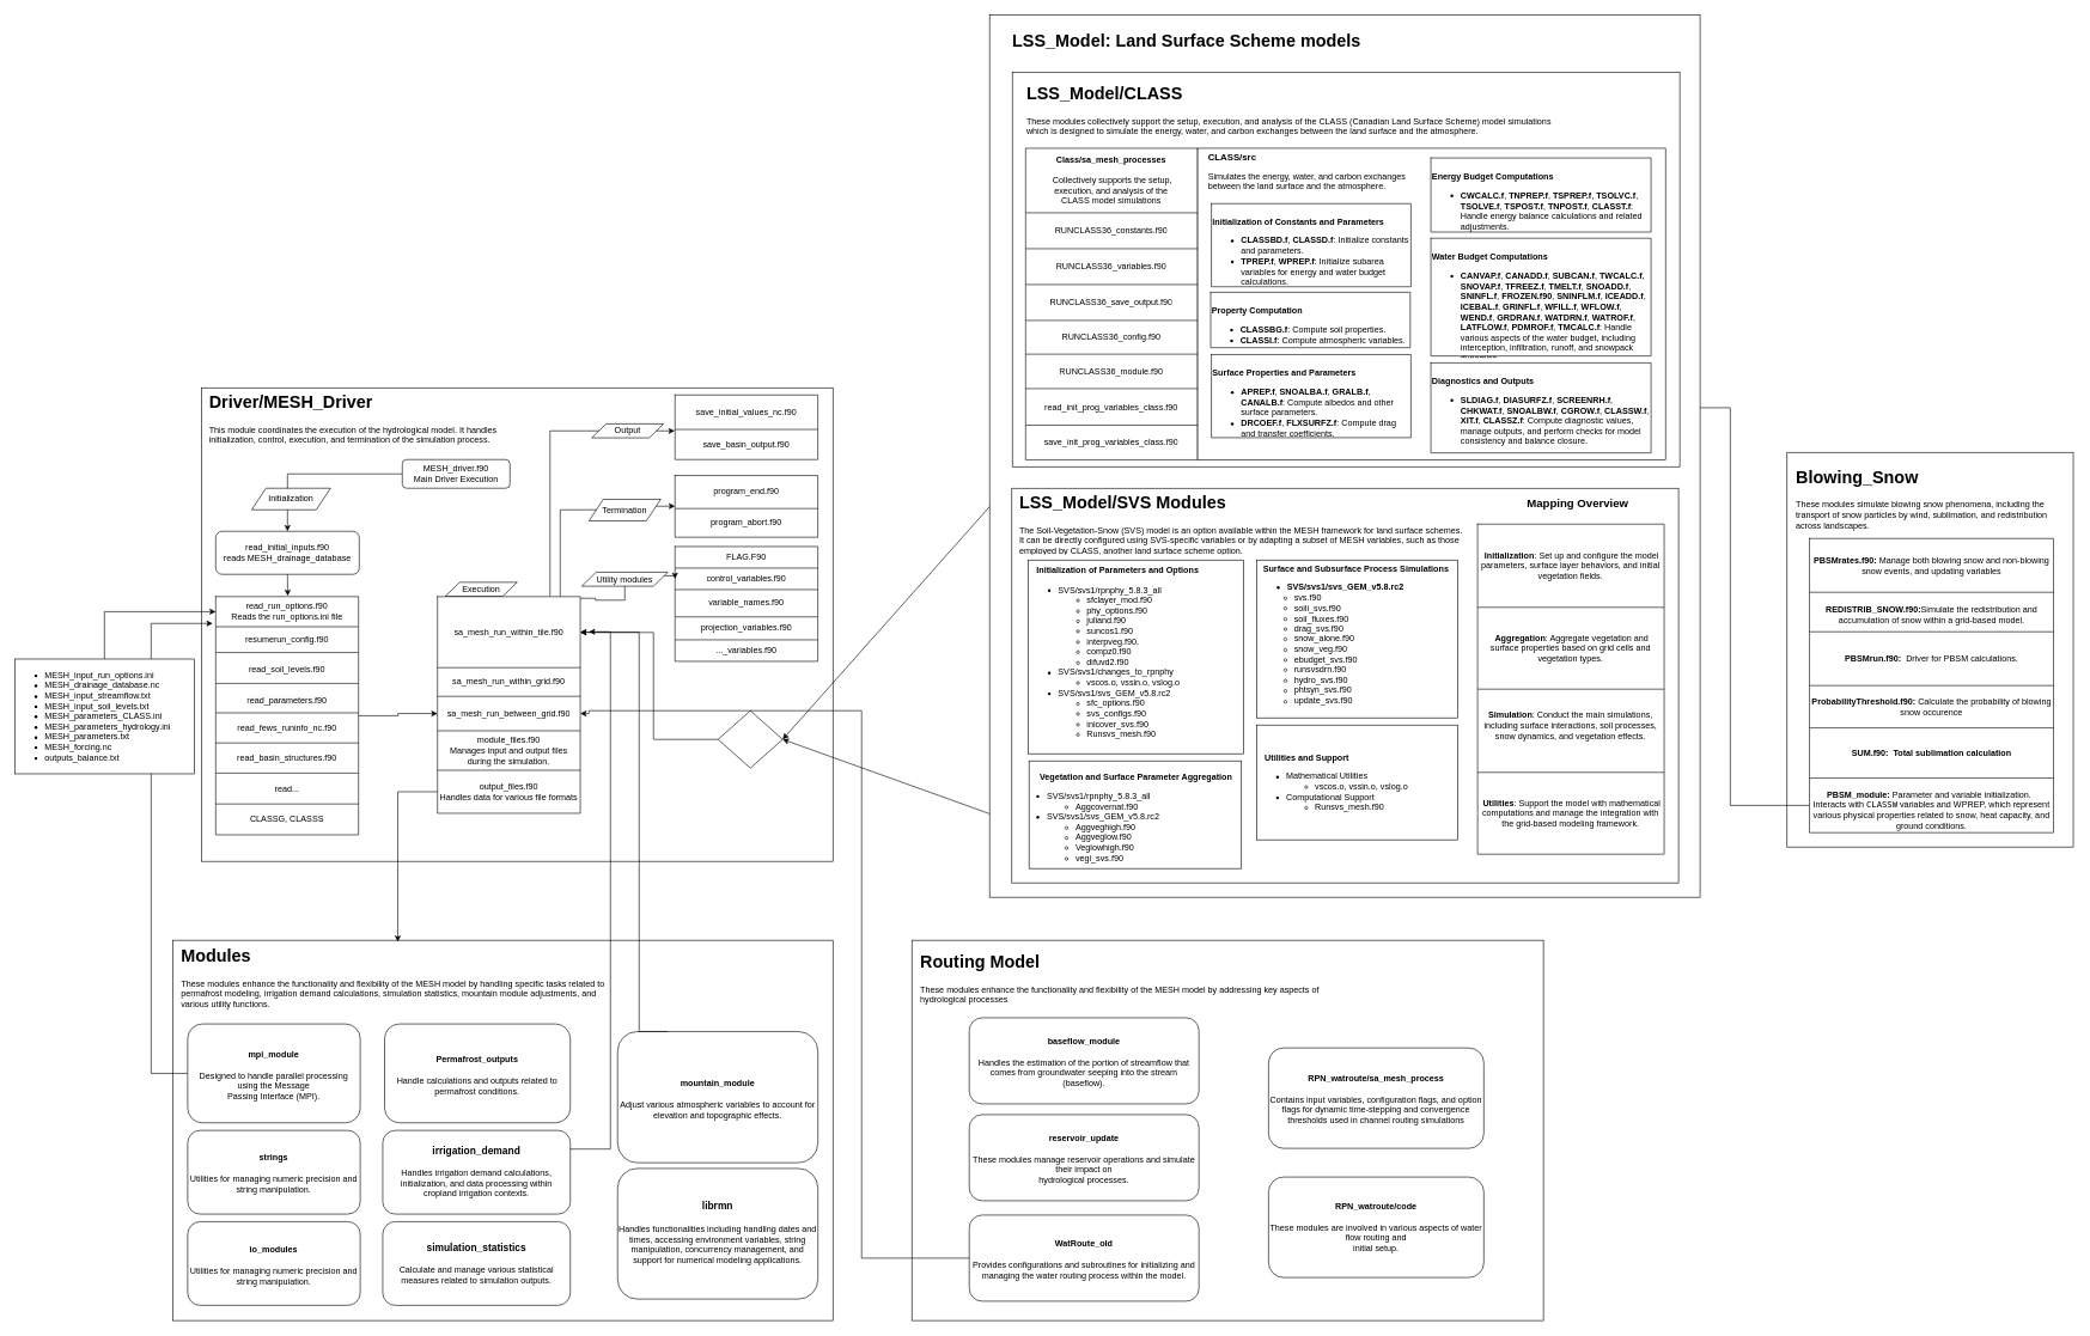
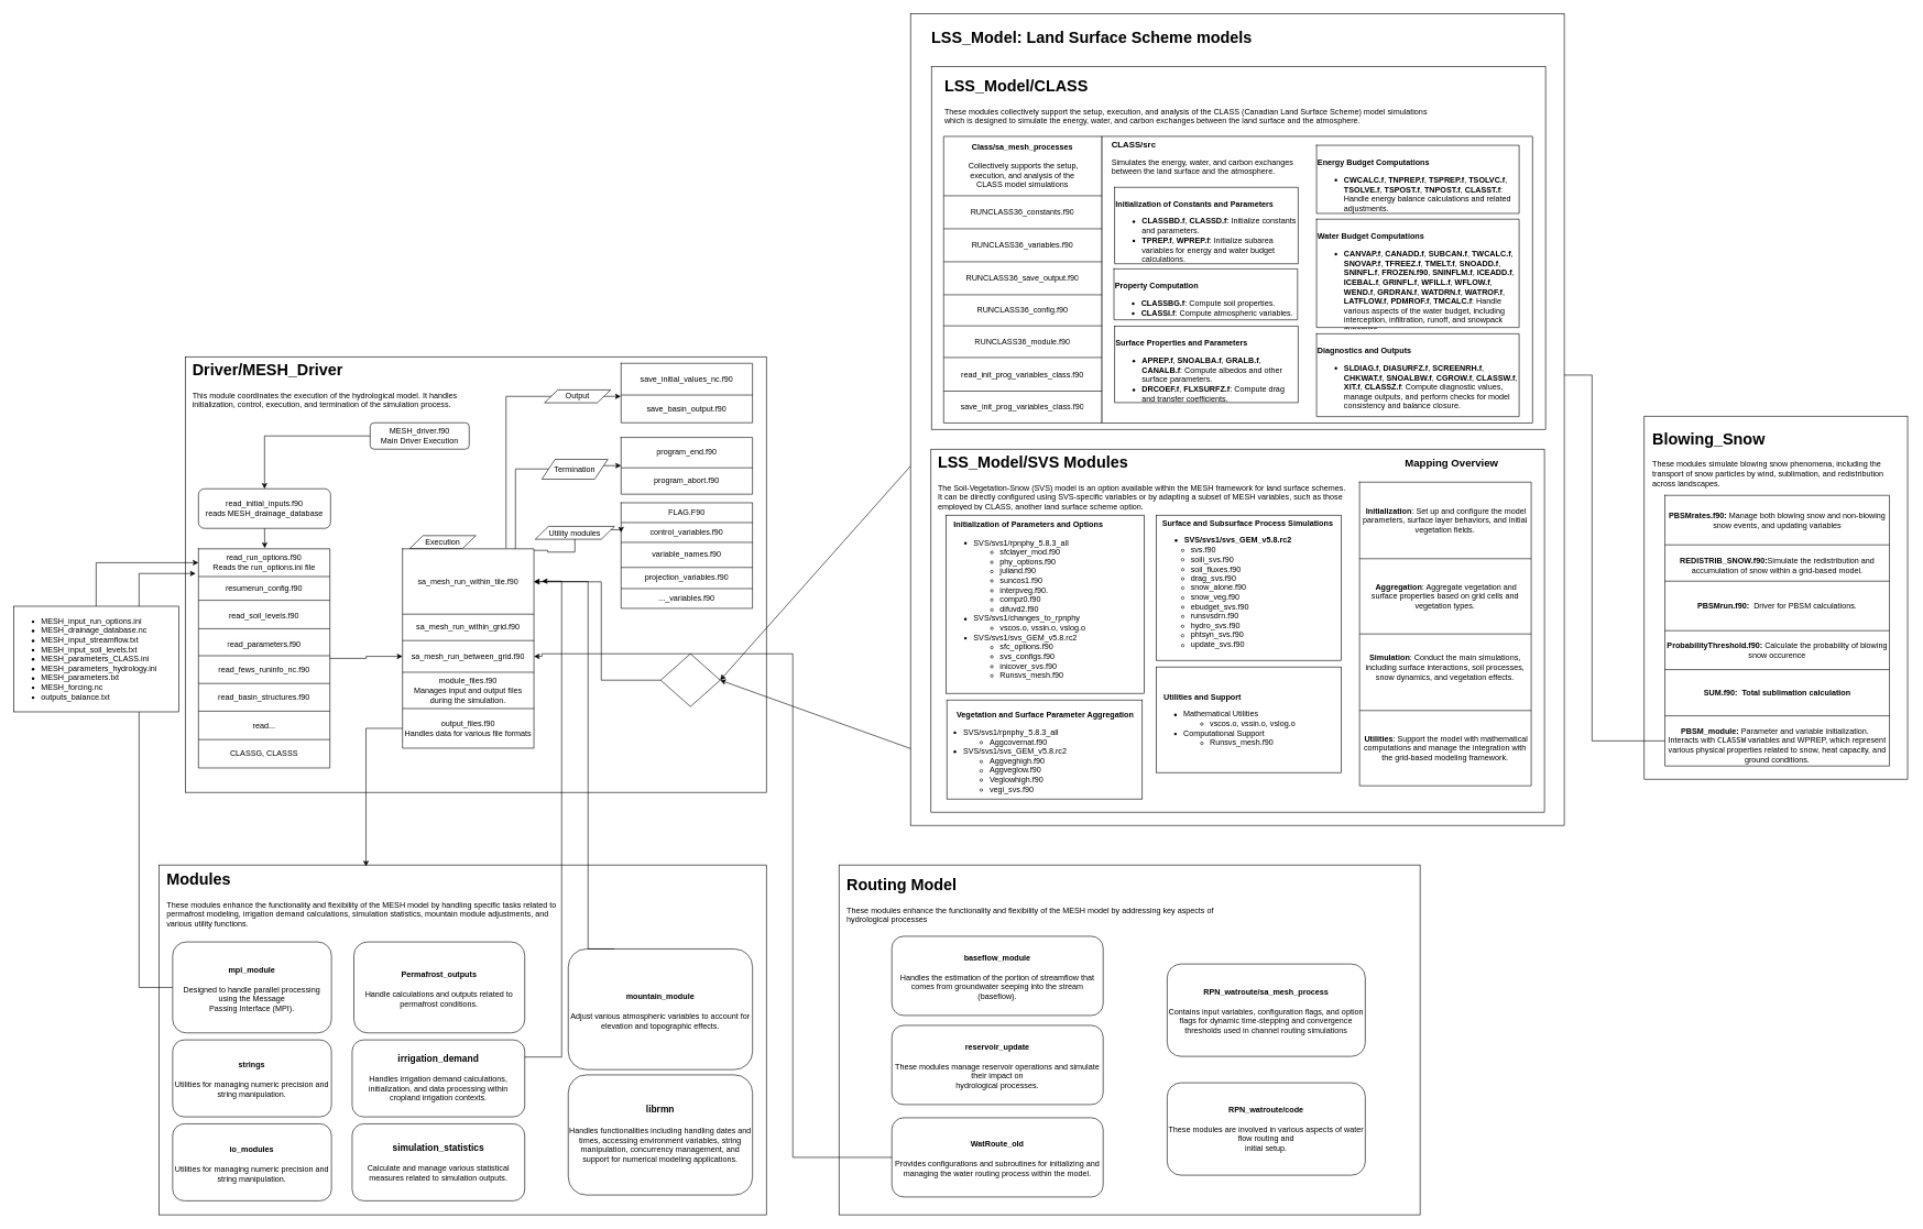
- <mxCell id="26" value="Initialization" style="shape=parallelogram;perimeter=parallelogramPerimeter;whiteSpace=wrap;html=1;fixedSize=1;" parent="2" vertex="1"><mxGeometry x="70" y="140" width="110" height="30" as="geometry" /></mxCell>
